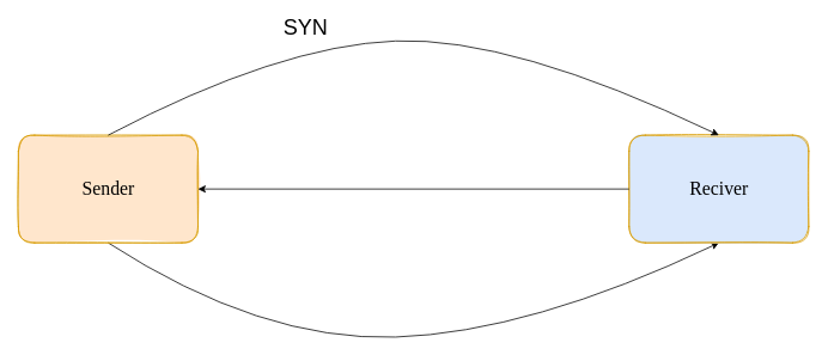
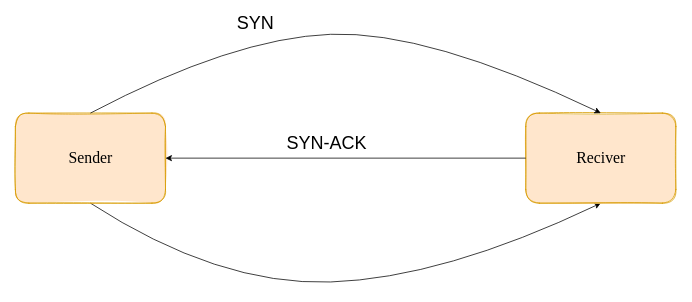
+ <mxCell id="7" value="&lt;font style=&quot;font-size: 24px&quot;&gt;SYN-ACK&lt;/font&gt;" style="text;html=1;strokeColor=none;fillColor=none;align=center;verticalAlign=middle;whiteSpace=wrap;rounded=0;" vertex="1" parent="1"><mxGeometry x="370" y="180" width="130" height="20" as="geometry" /></mxCell>
- <mxCell id="4" value="&lt;font style=&quot;font-size: 21px&quot;&gt;Reciver&lt;/font&gt;" style="rounded=1;html=1;fillColor=#dae8fc;strokeColor=#d79b00;sketch=1;fillStyle=solid;fontFamily=Lucida Console;" vertex="1" parent="1"><mxGeometry x="700" y="150" width="200" height="120" as="geometry" /></mxCell>
+ <mxCell id="4" value="&lt;font style=&quot;font-size: 21px&quot;&gt;Reciver&lt;/font&gt;" style="rounded=1;html=1;fillColor=#ffe6cc;strokeColor=#d79b00;sketch=1;fillStyle=solid;fontFamily=Lucida Console;" vertex="1" parent="1"><mxGeometry x="700" y="150" width="200" height="120" as="geometry" /></mxCell>
